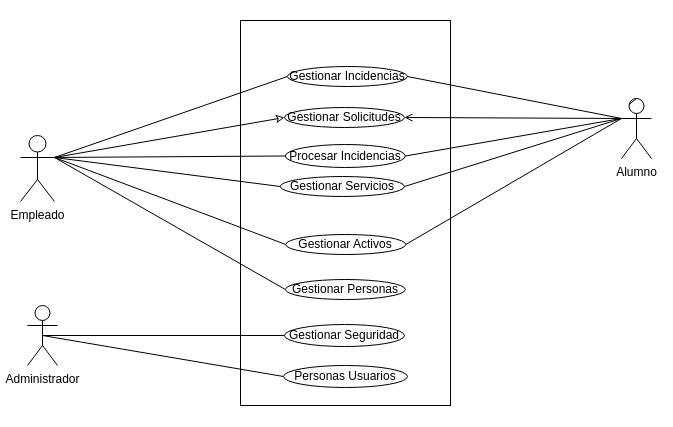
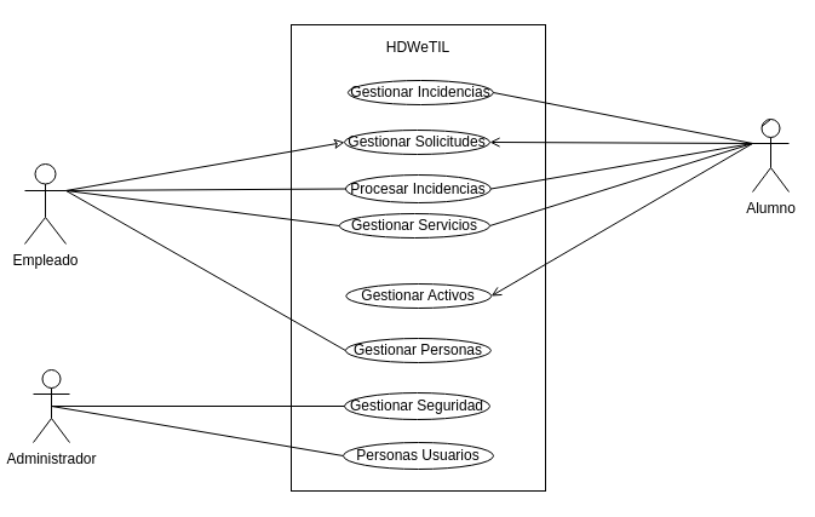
+ <mxCell id="21" value="HDWeTIL" style="text;html=1;strokeColor=none;fillColor=none;align=center;verticalAlign=middle;whiteSpace=wrap;rounded=0;" parent="1" vertex="1"><mxGeometry x="315.25" y="24" width="60" height="30" as="geometry" /></mxCell>
- <mxCell id="3" style="edgeStyle=none;html=1;exitX=1;exitY=0.333;exitDx=0;exitDy=0;exitPerimeter=0;entryX=0;entryY=0.5;entryDx=0;entryDy=0;endArrow=none;endFill=0;" parent="1" source="7" target="14" edge="1"><mxGeometry relative="1" as="geometry" /></mxCell>
- <mxCell id="6" style="edgeStyle=none;html=1;exitX=1;exitY=0.333;exitDx=0;exitDy=0;exitPerimeter=0;entryX=0;entryY=0.5;entryDx=0;entryDy=0;endArrow=none;endFill=0;" parent="1" source="7" target="18" edge="1"><mxGeometry relative="1" as="geometry" /></mxCell>
- <mxCell id="11" style="edgeStyle=none;html=1;exitX=0;exitY=0.333;exitDx=0;exitDy=0;exitPerimeter=0;entryX=1;entryY=0.5;entryDx=0;entryDy=0;endArrow=none;endFill=0;" parent="1" source="13" target="18" edge="1"><mxGeometry relative="1" as="geometry" /></mxCell>
+ <mxCell id="11" style="edgeStyle=none;html=1;exitX=0;exitY=0.333;exitDx=0;exitDy=0;exitPerimeter=0;entryX=1;entryY=0.5;entryDx=0;entryDy=0;endArrow=open;endFill=0;" parent="1" source="13" target="18" edge="1"><mxGeometry relative="1" as="geometry" /></mxCell>
